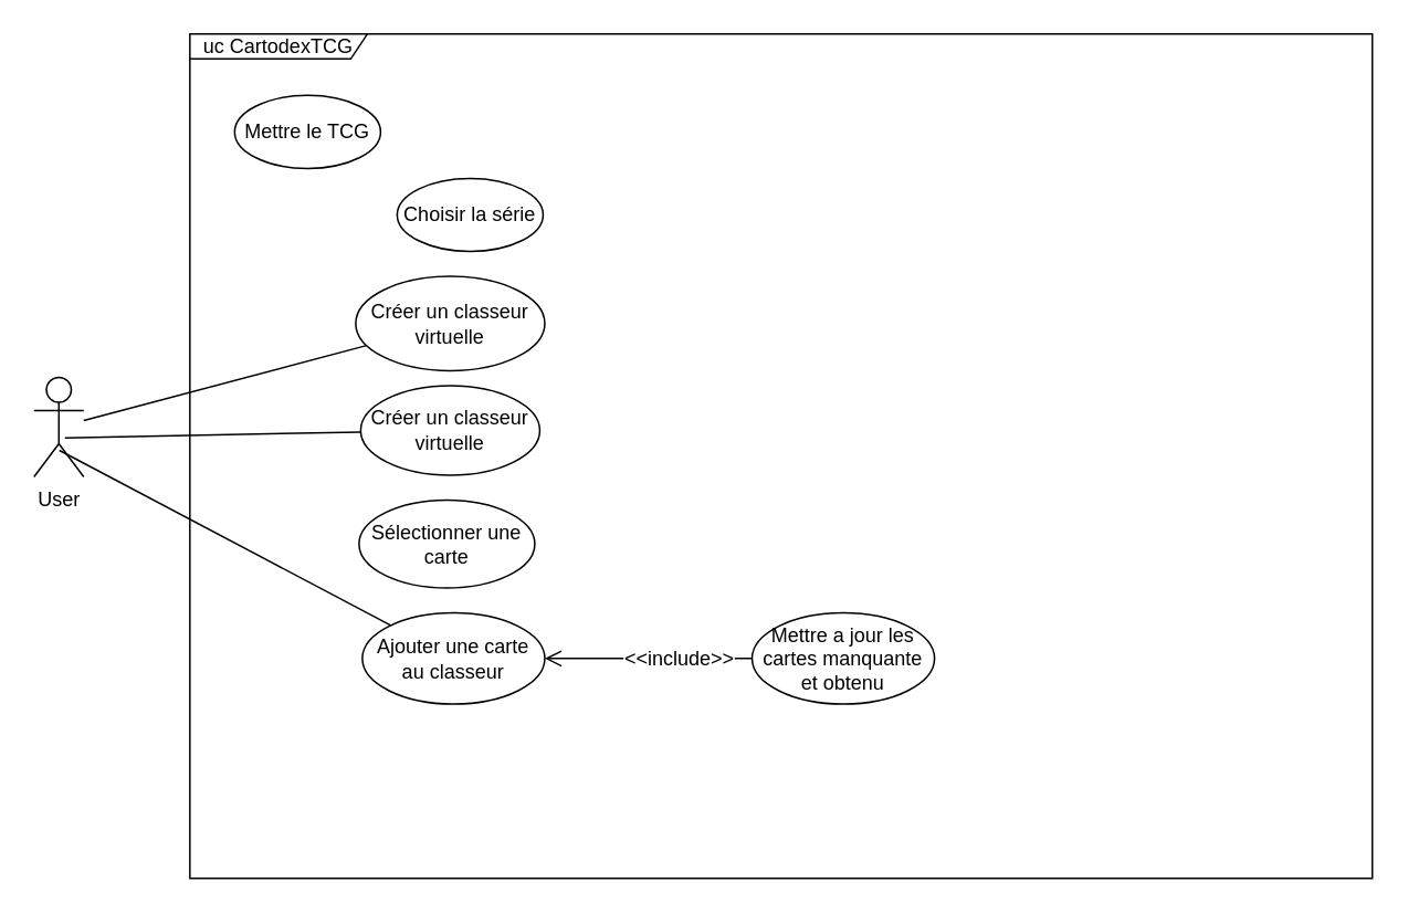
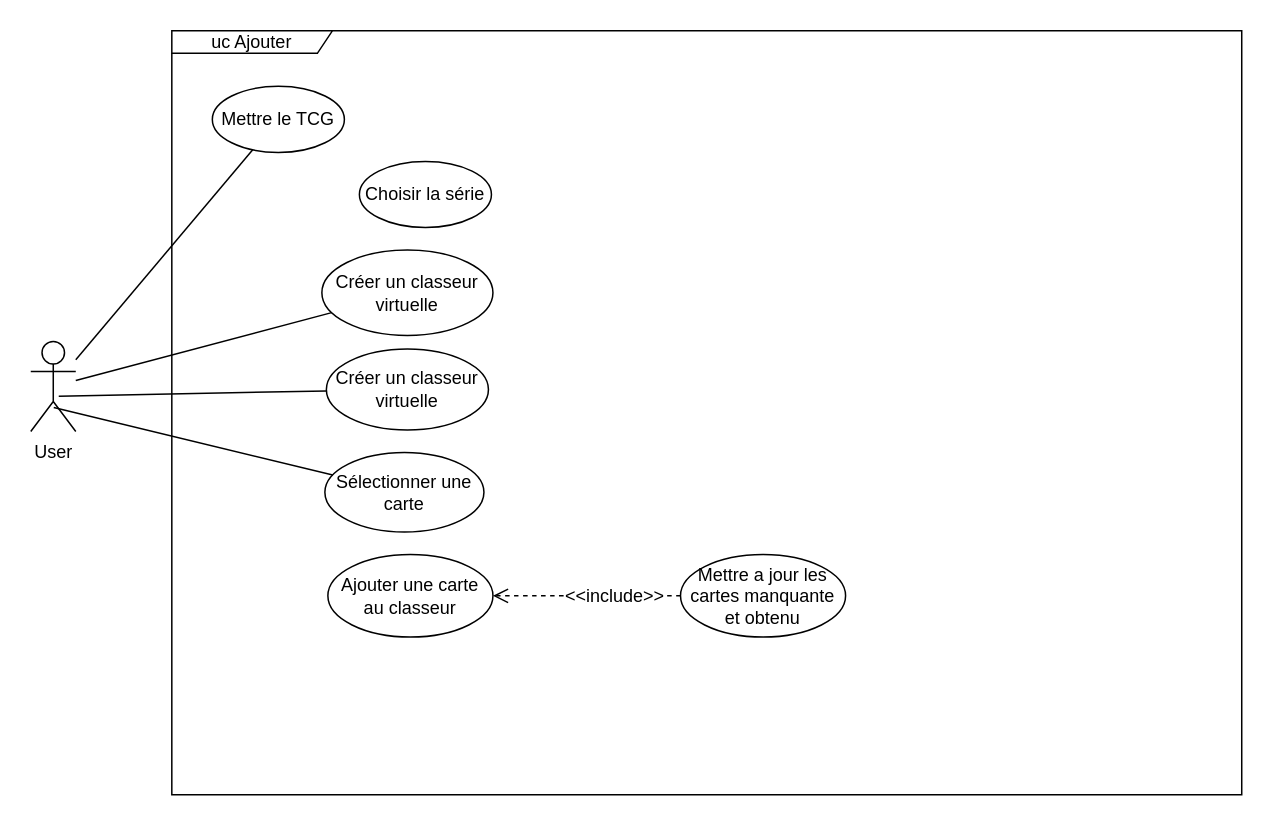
- <mxCell id="2" value="uc CartodexTCG" style="shape=umlFrame;whiteSpace=wrap;html=1;pointerEvents=0;recursiveResize=0;container=1;collapsible=0;width=107;height=15;" vertex="1" parent="1"><mxGeometry x="114" y="20" width="713" height="509" as="geometry" /></mxCell>
+ <mxCell id="2" value="uc Ajouter" style="shape=umlFrame;whiteSpace=wrap;html=1;pointerEvents=0;recursiveResize=0;container=1;collapsible=0;width=107;height=15;" vertex="1" parent="1"><mxGeometry x="114" y="20" width="713" height="509" as="geometry" /></mxCell>
+ <mxCell id="12" style="edgeStyle=none;curved=1;rounded=0;orthogonalLoop=1;jettySize=auto;html=1;fontSize=12;startSize=8;endSize=8;endArrow=none;endFill=0;" edge="1" parent="1" source="13" target="3"><mxGeometry relative="1" as="geometry" /></mxCell>
- <mxCell id="16" style="edgeStyle=none;curved=1;rounded=0;orthogonalLoop=1;jettySize=auto;html=1;fontSize=12;startSize=8;endSize=8;endArrow=none;endFill=0;exitX=0.511;exitY=0.733;exitDx=0;exitDy=0;exitPerimeter=0;" edge="1" parent="1" source="13" target="10"><mxGeometry relative="1" as="geometry"><mxPoint x="9" y="402" as="sourcePoint" /><mxPoint x="190" y="444" as="targetPoint" /></mxGeometry></mxCell>
+ <mxCell id="16" style="edgeStyle=none;curved=1;rounded=0;orthogonalLoop=1;jettySize=auto;html=1;fontSize=12;startSize=8;endSize=8;endArrow=none;endFill=0;exitX=0.511;exitY=0.733;exitDx=0;exitDy=0;exitPerimeter=0;" edge="1" parent="1" source="13" target="7"><mxGeometry relative="1" as="geometry"><mxPoint x="9" y="402" as="sourcePoint" /><mxPoint x="190" y="444" as="targetPoint" /></mxGeometry></mxCell>
- <mxCell id="8" style="edgeStyle=none;curved=1;rounded=0;orthogonalLoop=1;jettySize=auto;html=1;fontSize=12;startSize=8;endSize=8;dashed=0;entryX=1;entryY=0.5;entryDx=0;entryDy=0;endArrow=open;endFill=0;" edge="1" parent="2" source="11" target="10"><mxGeometry relative="1" as="geometry"><mxPoint x="205" y="377" as="targetPoint" /></mxGeometry></mxCell>
+ <mxCell id="8" style="edgeStyle=none;curved=1;rounded=0;orthogonalLoop=1;jettySize=auto;html=1;fontSize=12;startSize=8;endSize=8;dashed=1;entryX=1;entryY=0.5;entryDx=0;entryDy=0;endArrow=open;endFill=0;" edge="1" parent="2" source="11" target="10"><mxGeometry relative="1" as="geometry"><mxPoint x="205" y="377" as="targetPoint" /></mxGeometry></mxCell>
